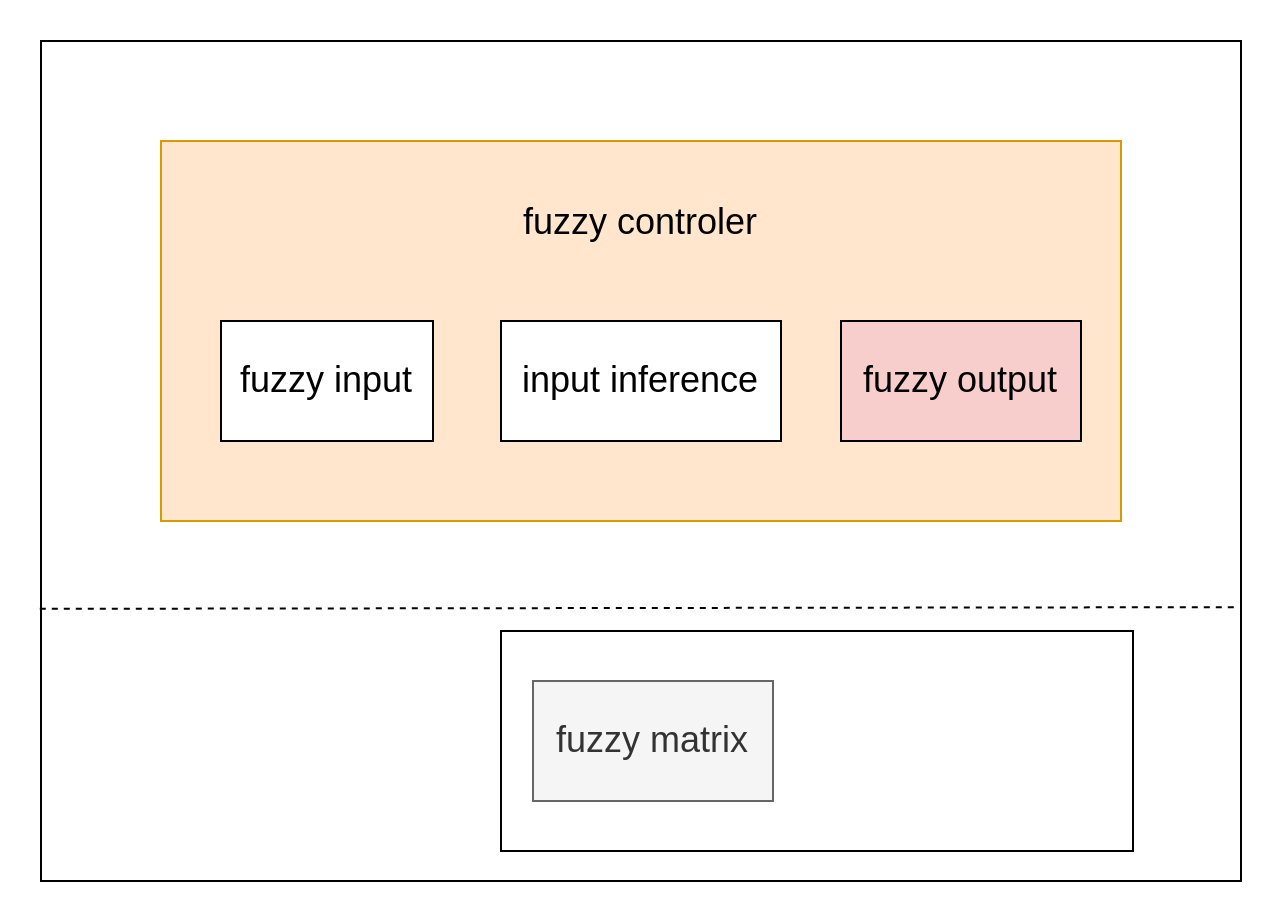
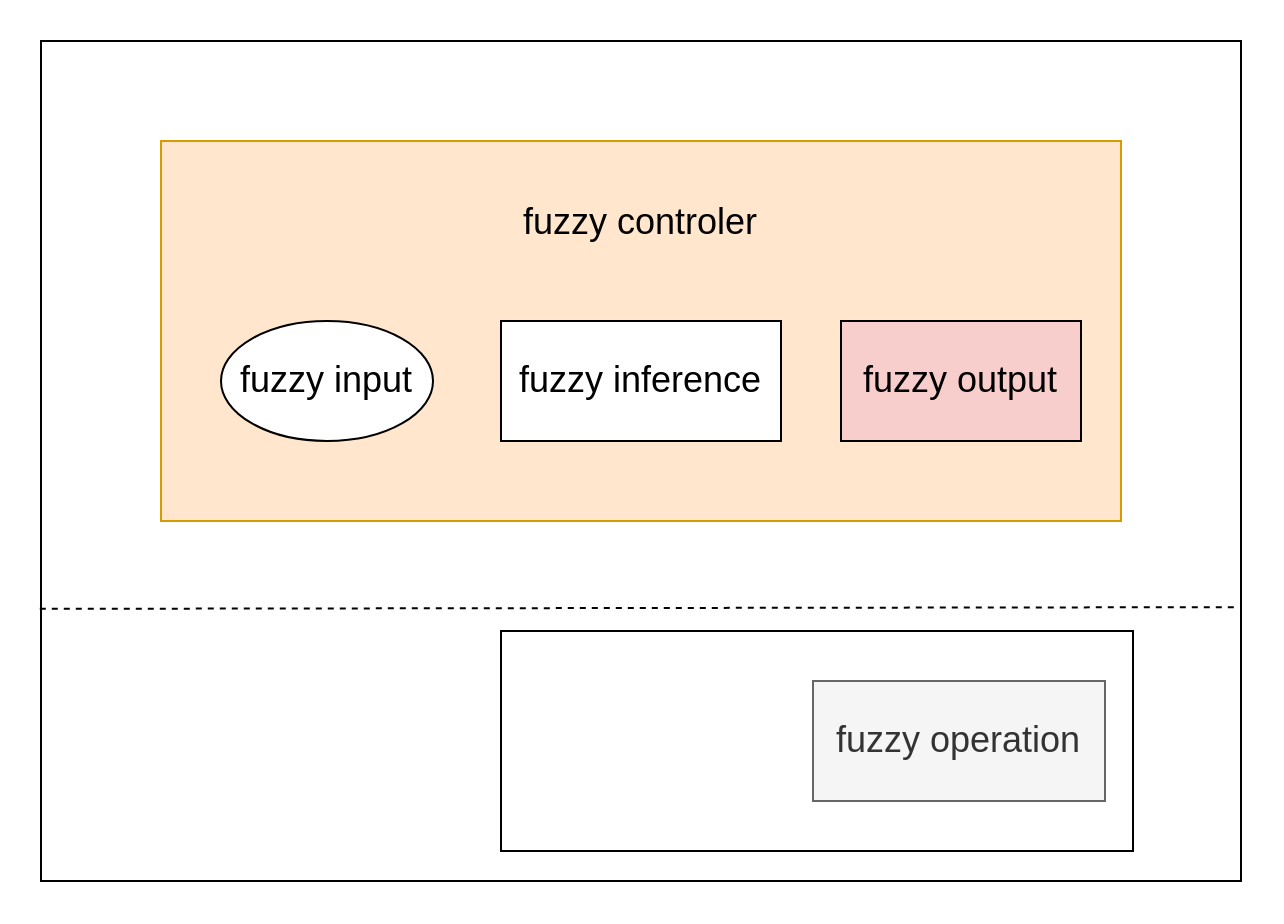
- <mxCell id="8" value="fuzzy input" style="rounded=0;whiteSpace=wrap;html=1;fontSize=18;" vertex="1" parent="1"><mxGeometry x="110" y="160" width="106" height="60" as="geometry" /></mxCell>
+ <mxCell id="8" value="fuzzy input" style="ellipse;whiteSpace=wrap;html=1;fontSize=18;" vertex="1" parent="1"><mxGeometry x="110" y="160" width="106" height="60" as="geometry" /></mxCell>
- <mxCell id="9" value="input inference" style="rounded=0;whiteSpace=wrap;html=1;fontSize=18;" vertex="1" parent="1"><mxGeometry x="250" y="160" width="140" height="60" as="geometry" /></mxCell>
+ <mxCell id="9" value="fuzzy inference" style="rounded=0;whiteSpace=wrap;html=1;fontSize=18;" vertex="1" parent="1"><mxGeometry x="250" y="160" width="140" height="60" as="geometry" /></mxCell>
- <mxCell id="4" value="fuzzy matrix" style="rounded=0;whiteSpace=wrap;html=1;fillColor=#f5f5f5;fontColor=#333333;strokeColor=#666666;fontSize=18;" parent="1" vertex="1"><mxGeometry x="266" y="340" width="120" height="60" as="geometry" /></mxCell>
+ <mxCell id="5" value="fuzzy operation" style="rounded=0;whiteSpace=wrap;html=1;fillColor=#f5f5f5;fontColor=#333333;strokeColor=#666666;fontSize=18;" parent="1" vertex="1"><mxGeometry x="406" y="340" width="146" height="60" as="geometry" /></mxCell>
